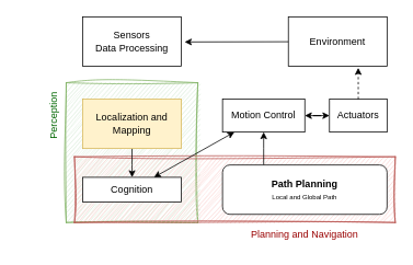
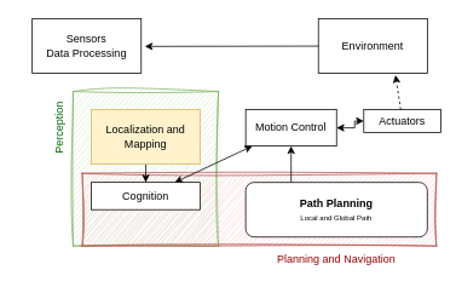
- <mxCell id="4" value="Sensors&lt;br&gt;Data Processing" style="rounded=0;whiteSpace=wrap;html=1;" parent="1" vertex="1"><mxGeometry x="100" y="20" width="120" height="60" as="geometry" /></mxCell>
+ <mxCell id="4" value="Sensors&lt;br&gt;Data Processing" style="rounded=0;whiteSpace=wrap;html=1;" parent="1" vertex="1"><mxGeometry x="35" y="20" width="120" height="60" as="geometry" /></mxCell>
- <mxCell id="17" value="Actuators" style="whiteSpace=wrap;html=1;" parent="1" vertex="1"><mxGeometry x="400" y="120" width="70" height="40" as="geometry" /></mxCell>
+ <mxCell id="17" value="Actuators" style="whiteSpace=wrap;html=1;" parent="1" vertex="1"><mxGeometry x="400" y="120" width="85" height="25" as="geometry" /></mxCell>
- <mxCell id="9" value="Cognition" style="whiteSpace=wrap;html=1;" parent="1" vertex="1"><mxGeometry x="100" y="215" width="120" height="30" as="geometry" /></mxCell>
+ <mxCell id="9" value="Cognition" style="whiteSpace=wrap;html=1;" parent="1" vertex="1"><mxGeometry x="100" y="200" width="120" height="30" as="geometry" /></mxCell>
